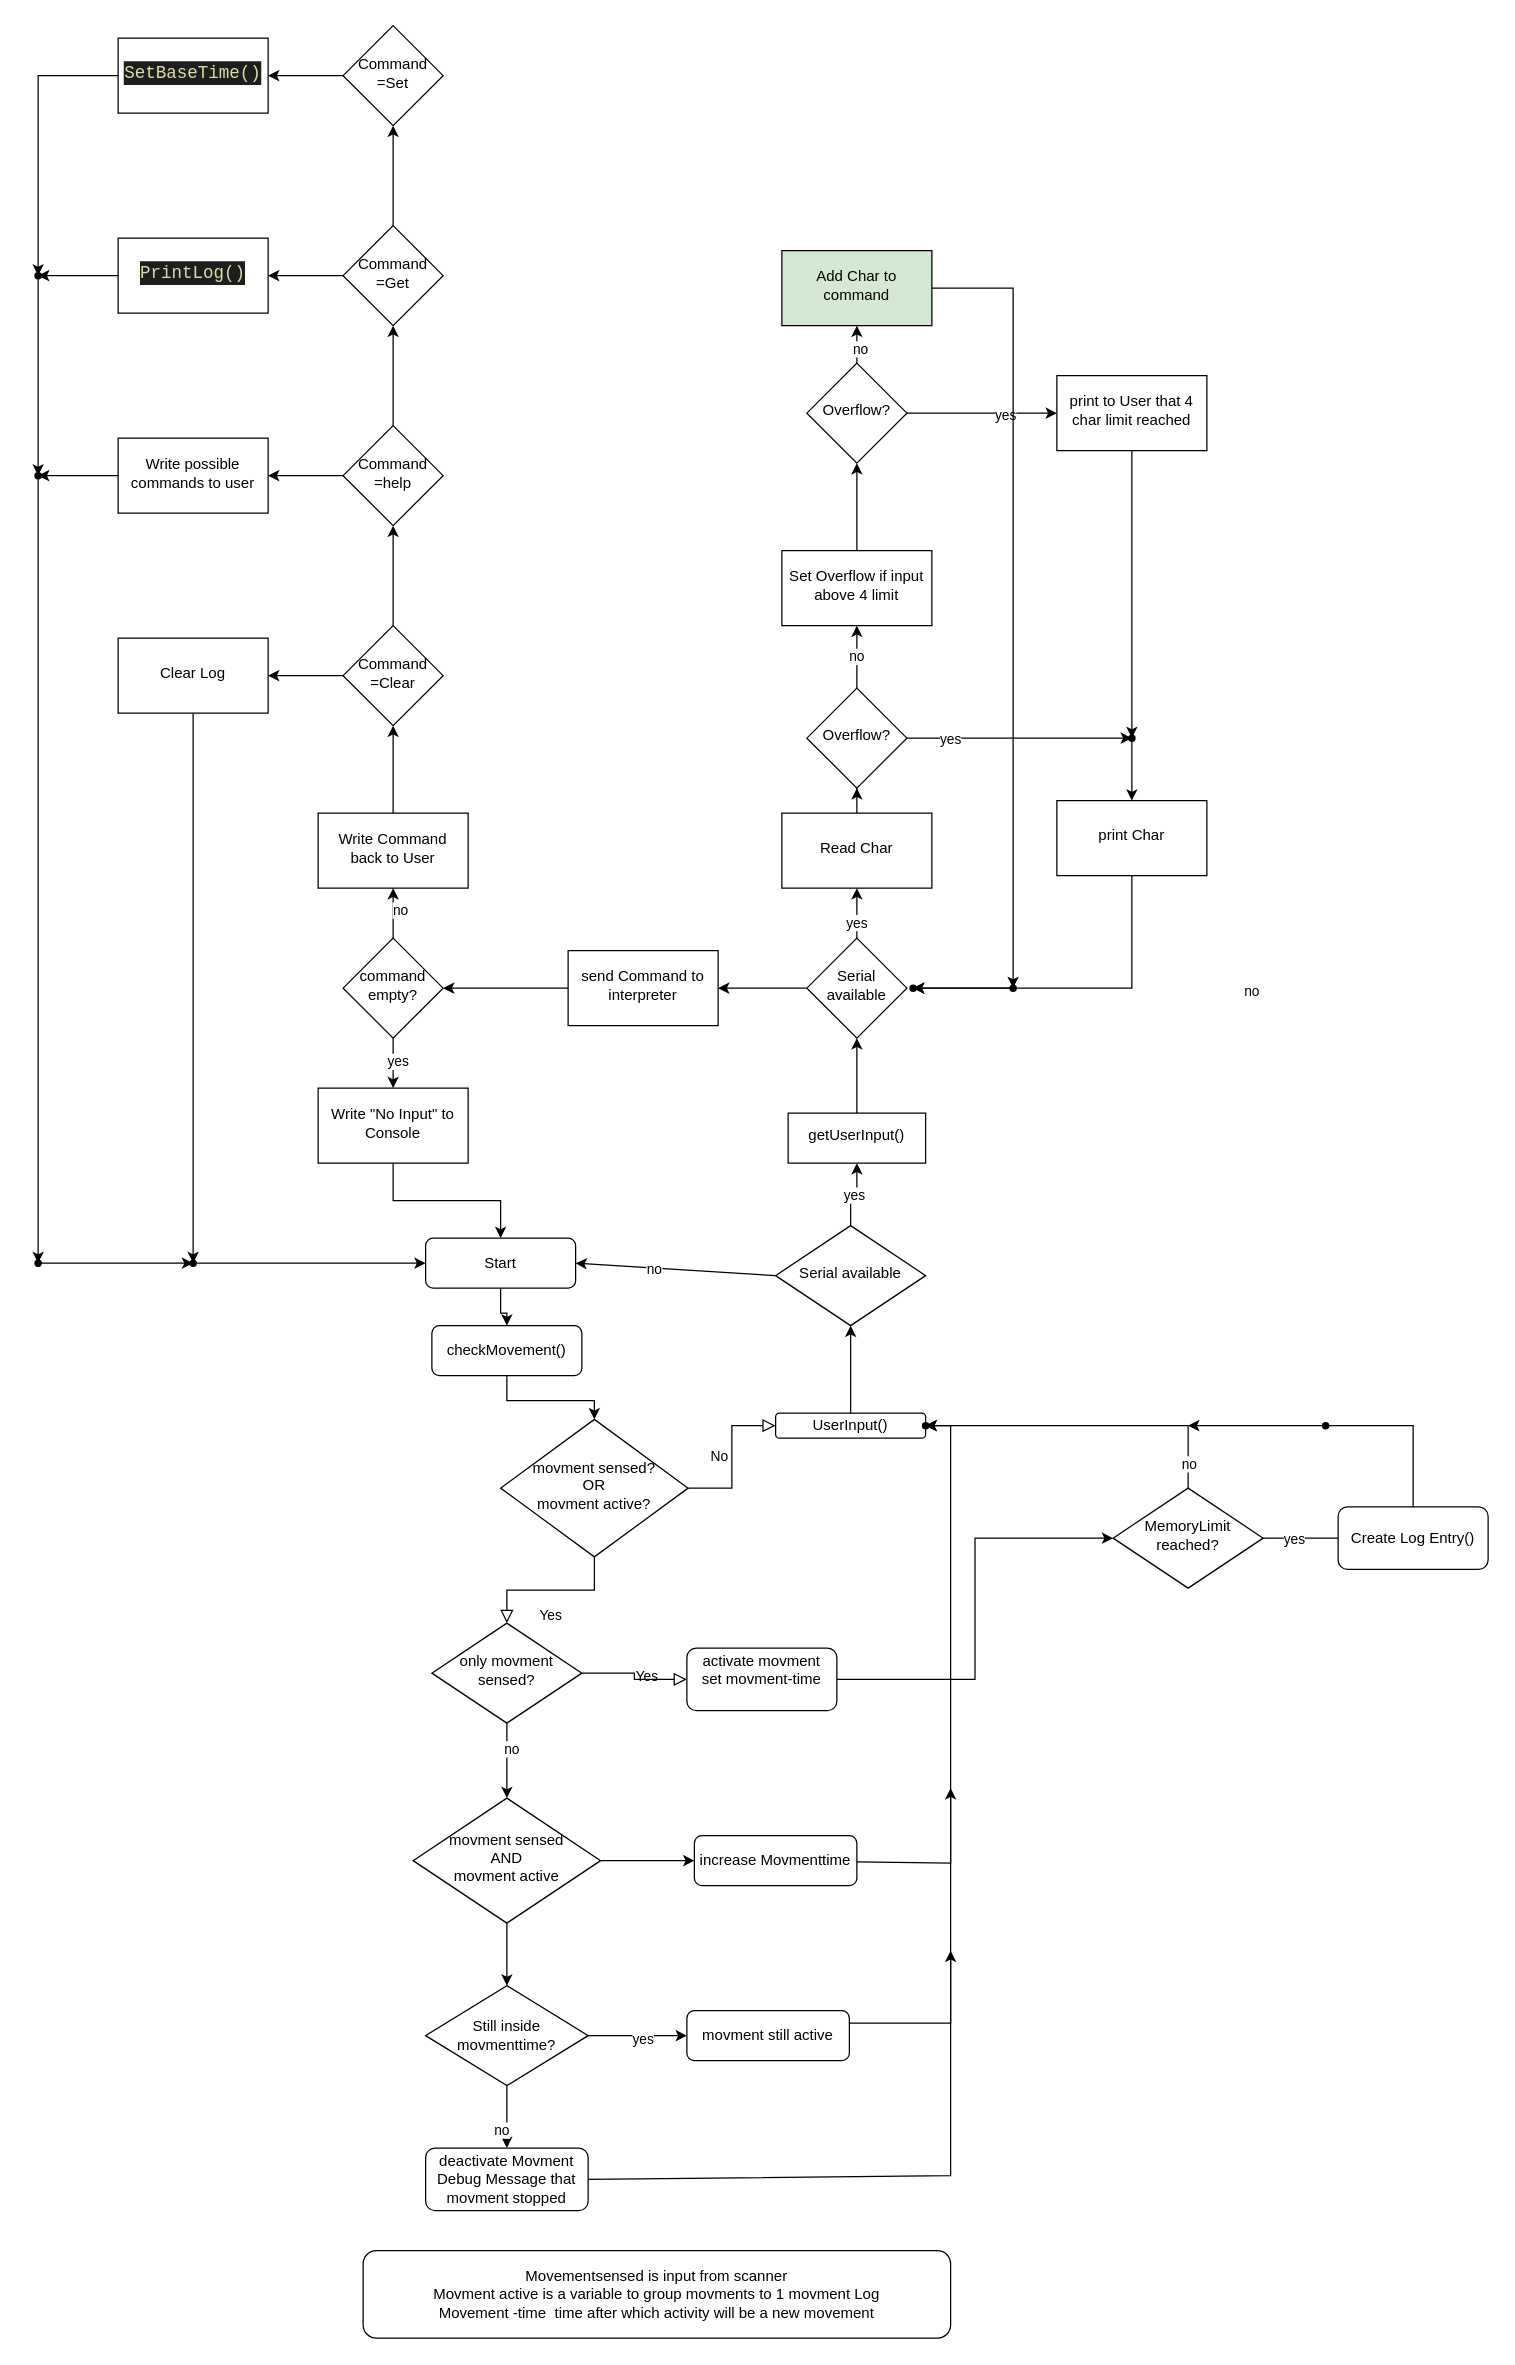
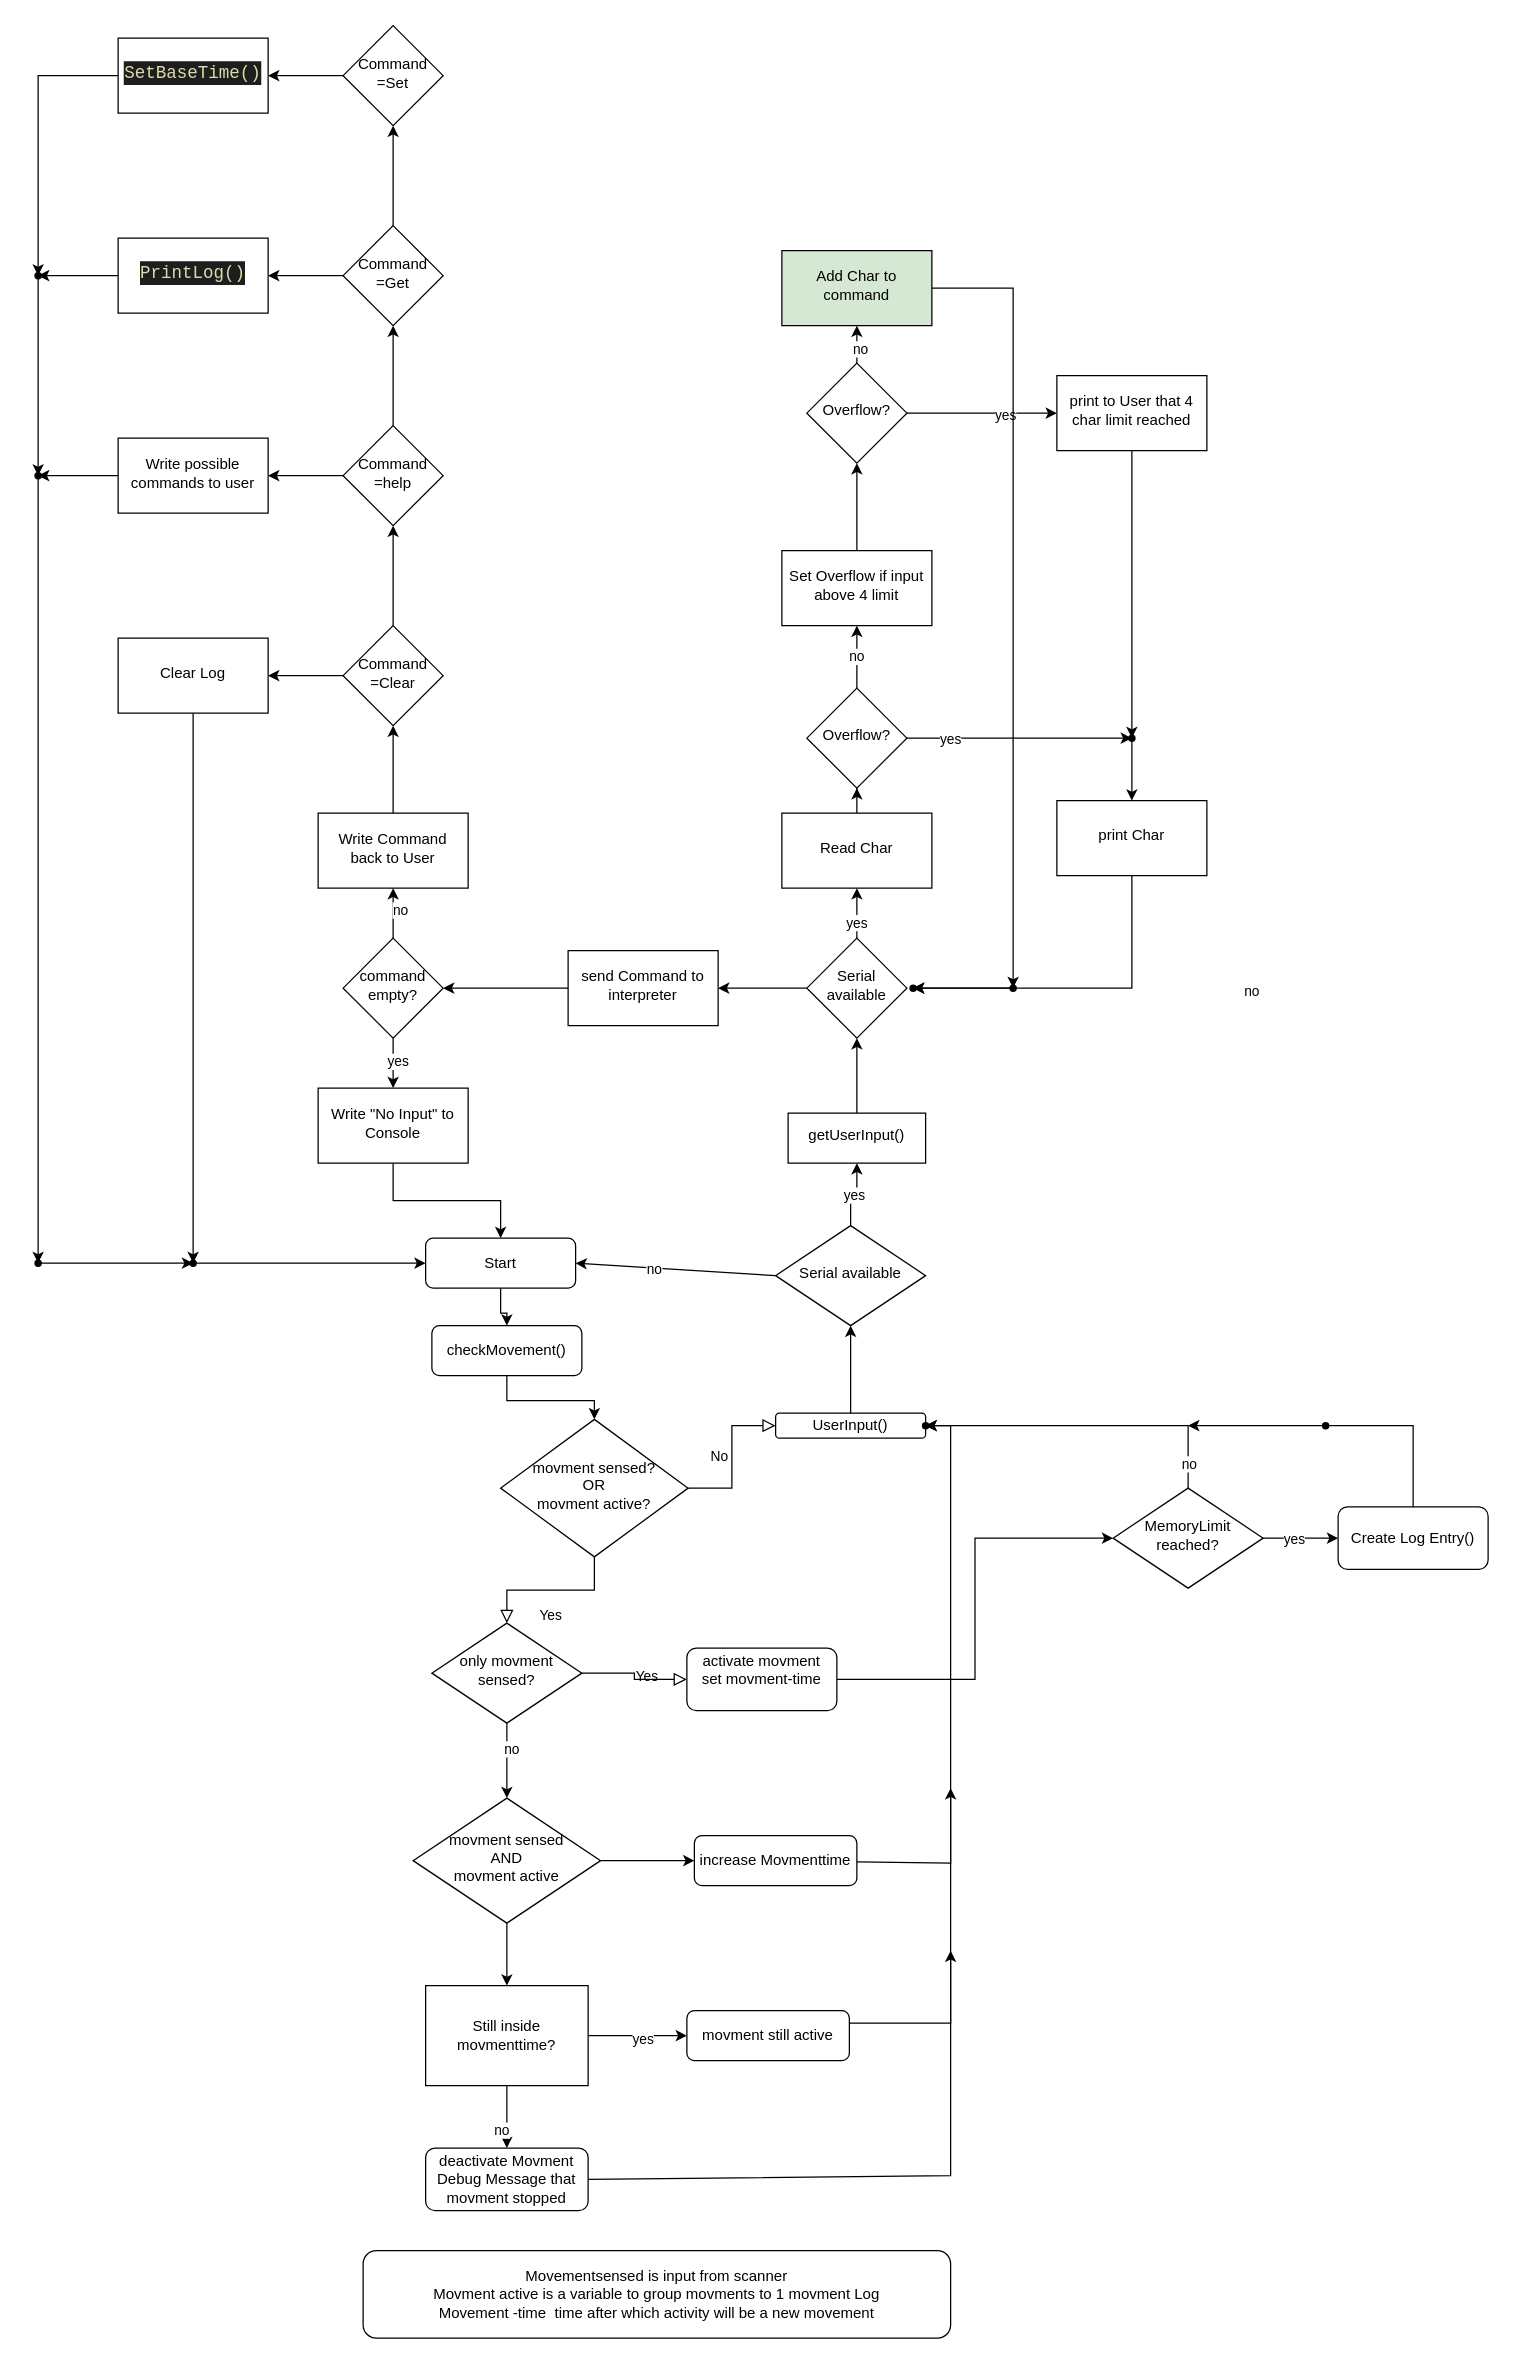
- <mxCell id="109" value="" style="edgeStyle=orthogonalEdgeStyle;rounded=0;orthogonalLoop=1;jettySize=auto;html=1;endArrow=none;" edge="1" parent="1" source="113" target="108"><mxGeometry relative="1" as="geometry" /></mxCell>
+ <mxCell id="109" value="" style="edgeStyle=orthogonalEdgeStyle;rounded=0;orthogonalLoop=1;jettySize=auto;html=1;" edge="1" parent="1" source="113" target="108"><mxGeometry relative="1" as="geometry" /></mxCell>
- <mxCell id="24" value="Still inside movmenttime?" style="rhombus;whiteSpace=wrap;html=1;" vertex="1" parent="1"><mxGeometry x="340" y="1588" width="130" height="80" as="geometry" /></mxCell>
+ <mxCell id="24" value="Still inside movmenttime?" style="whiteSpace=wrap;html=1;rounded=0;" vertex="1" parent="1"><mxGeometry x="340" y="1588" width="130" height="80" as="geometry" /></mxCell>
